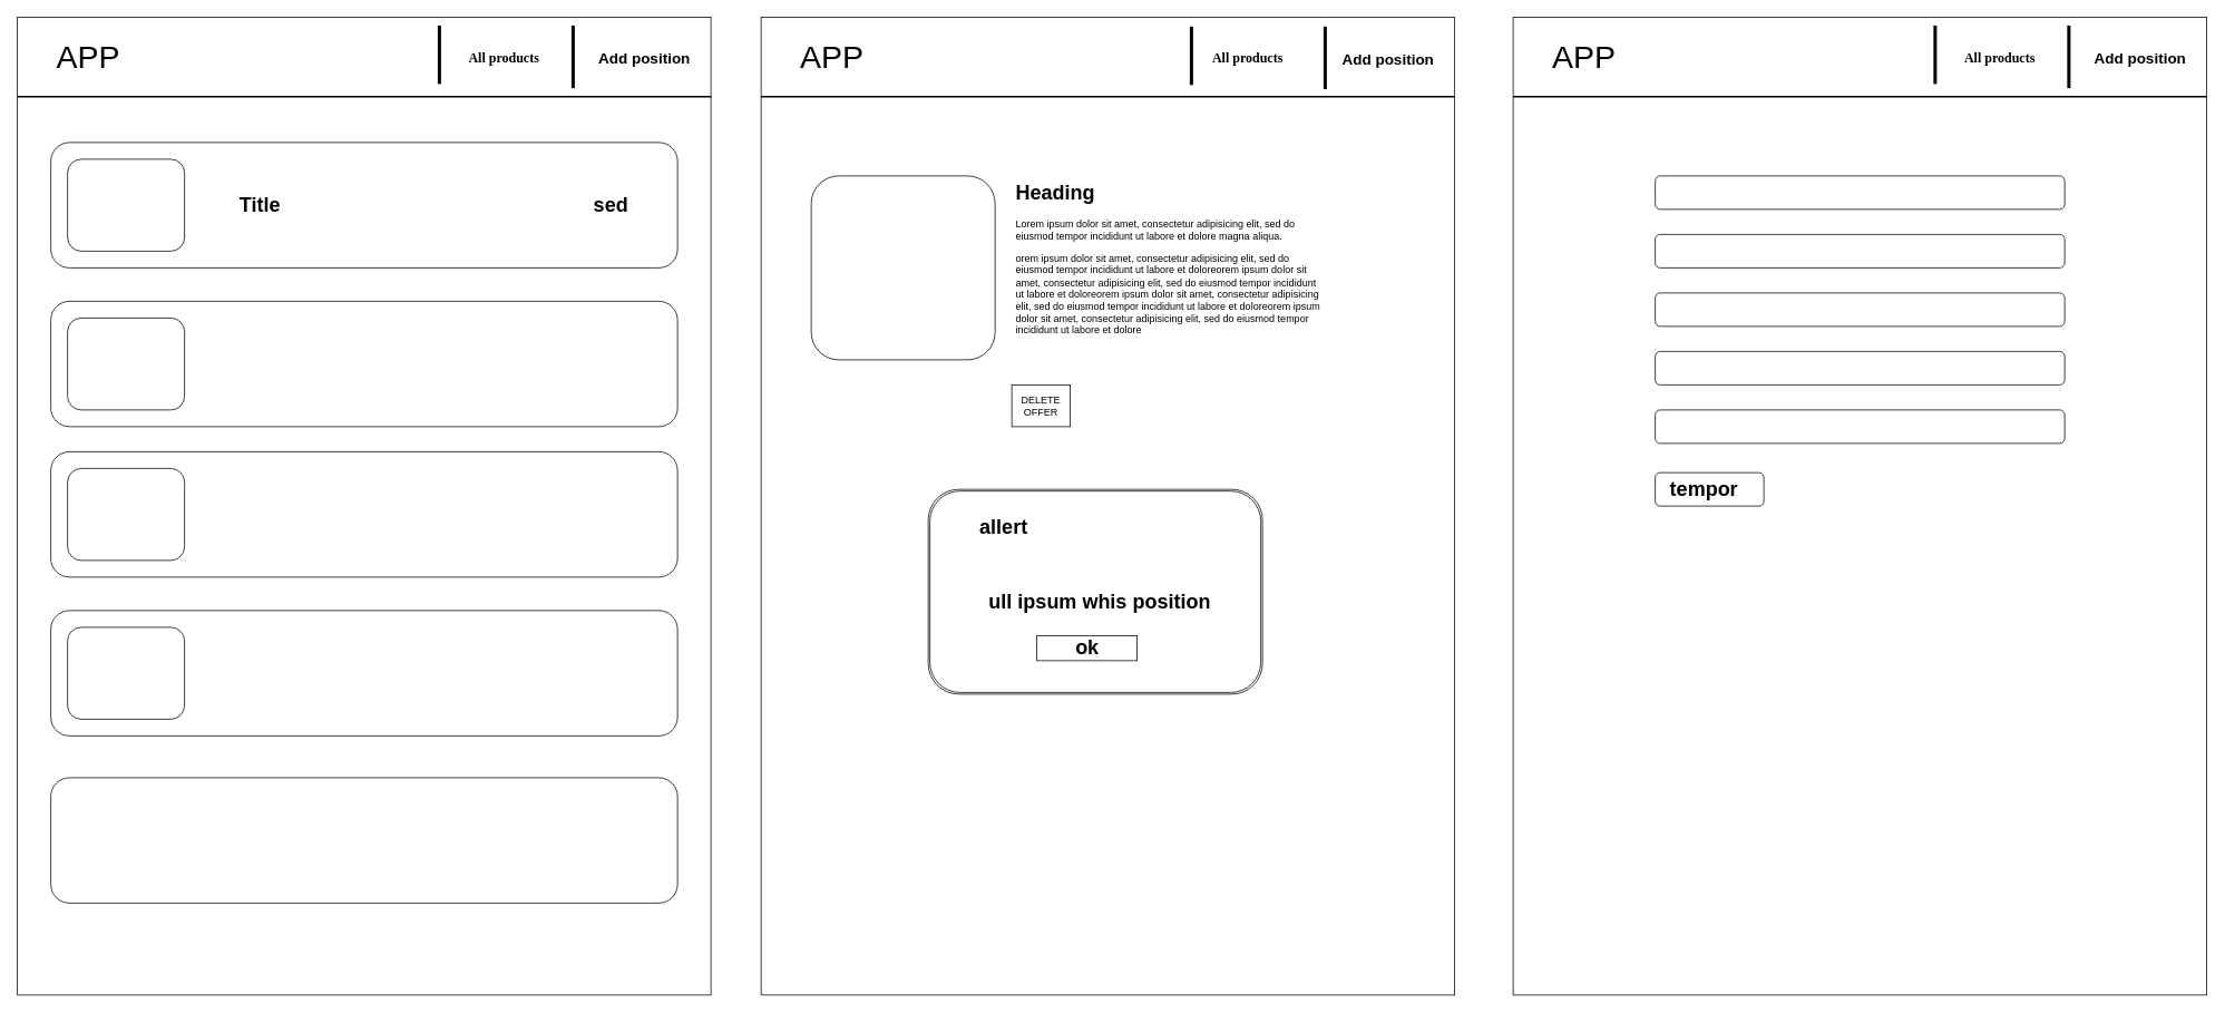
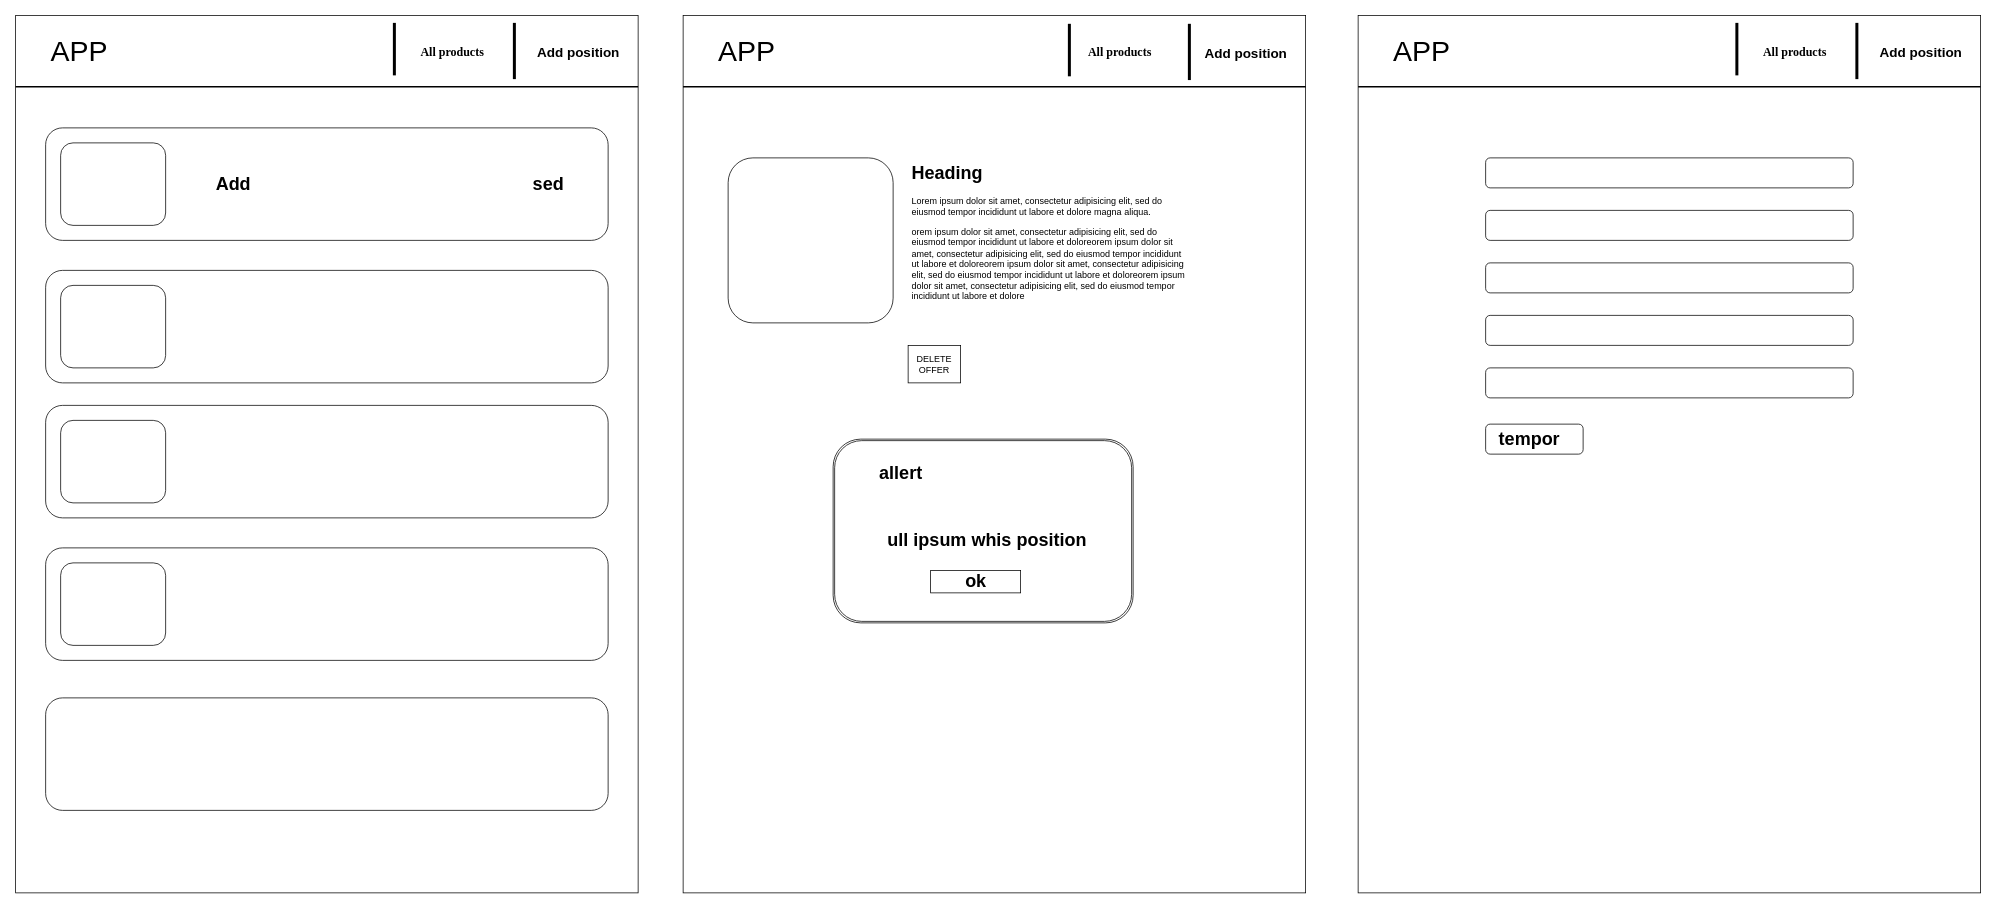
- <mxCell id="19" value="Title" style="text;strokeColor=none;fillColor=none;html=1;fontSize=24;fontStyle=1;verticalAlign=middle;align=center;" vertex="1" parent="1"><mxGeometry x="210" y="225" width="200" height="40" as="geometry" /></mxCell>
+ <mxCell id="19" value="Add" style="text;strokeColor=none;fillColor=none;html=1;fontSize=24;fontStyle=1;verticalAlign=middle;align=center;" vertex="1" parent="1"><mxGeometry x="210" y="225" width="200" height="40" as="geometry" /></mxCell>
